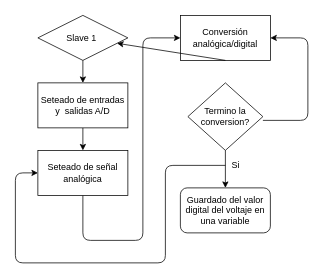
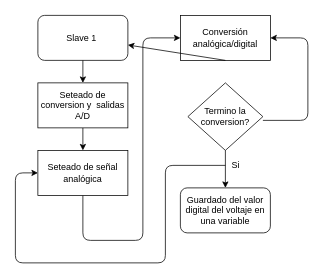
- <mxCell id="2" value="Slave 1&amp;nbsp;" style="rhombus;whiteSpace=wrap;html=1;" vertex="1" parent="1"><mxGeometry x="50" y="20" width="120" height="60" as="geometry" /></mxCell>
+ <mxCell id="2" value="Slave 1&amp;nbsp;" style="rounded=1;whiteSpace=wrap;html=1;" vertex="1" parent="1"><mxGeometry x="50" y="20" width="120" height="60" as="geometry" /></mxCell>
- <mxCell id="8" value="&lt;span&gt;Seteado de entradas y&amp;nbsp; salidas A/D&lt;/span&gt;" style="rounded=0;whiteSpace=wrap;html=1;" vertex="1" parent="1"><mxGeometry x="50" y="110" width="120" height="60" as="geometry" /></mxCell>
+ <mxCell id="8" value="&lt;span&gt;Seteado de conversion y&amp;nbsp; salidas A/D&lt;/span&gt;" style="rounded=0;whiteSpace=wrap;html=1;" vertex="1" parent="1"><mxGeometry x="50" y="110" width="120" height="60" as="geometry" /></mxCell>
